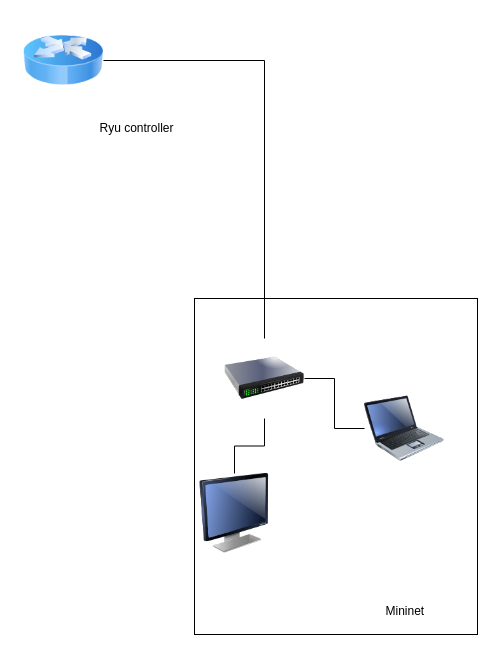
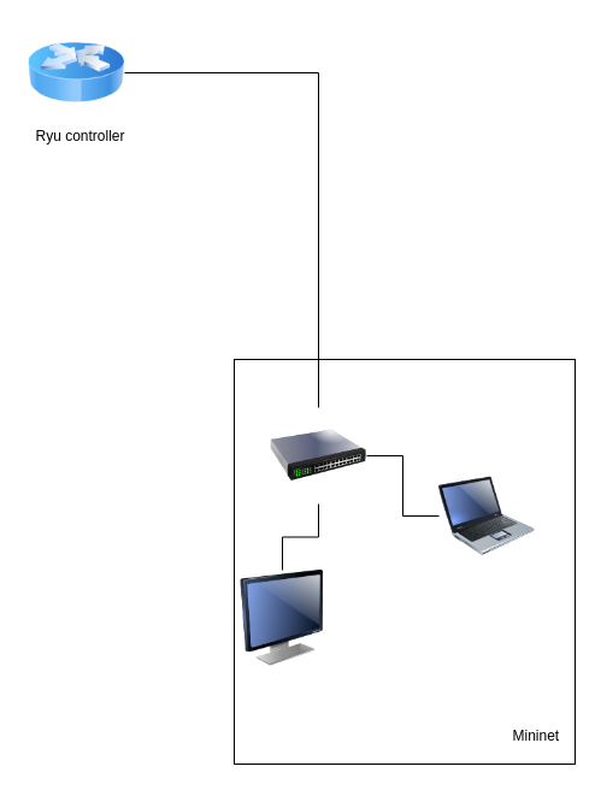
- <mxCell id="10" value="Ryu controller" style="text;html=1;align=center;verticalAlign=middle;resizable=0;points=[];autosize=1;strokeColor=none;fillColor=none;" parent="1" vertex="1"><mxGeometry x="90" y="115" width="92" height="26" as="geometry" /></mxCell>
+ <mxCell id="10" value="Ryu controller" style="text;html=1;align=center;verticalAlign=middle;resizable=0;points=[];autosize=1;strokeColor=none;fillColor=none;" parent="1" vertex="1"><mxGeometry x="20" y="100" width="92" height="26" as="geometry" /></mxCell>
- <mxCell id="11" value="Mininet&amp;nbsp;" style="text;html=1;align=center;verticalAlign=middle;resizable=0;points=[];autosize=1;strokeColor=none;fillColor=none;" parent="1" vertex="1"><mxGeometry x="376" y="598" width="60" height="26" as="geometry" /></mxCell>
+ <mxCell id="11" value="Mininet&amp;nbsp;" style="text;html=1;align=center;verticalAlign=middle;resizable=0;points=[];autosize=1;strokeColor=none;fillColor=none;" parent="1" vertex="1"><mxGeometry x="416" y="598" width="60" height="26" as="geometry" /></mxCell>
